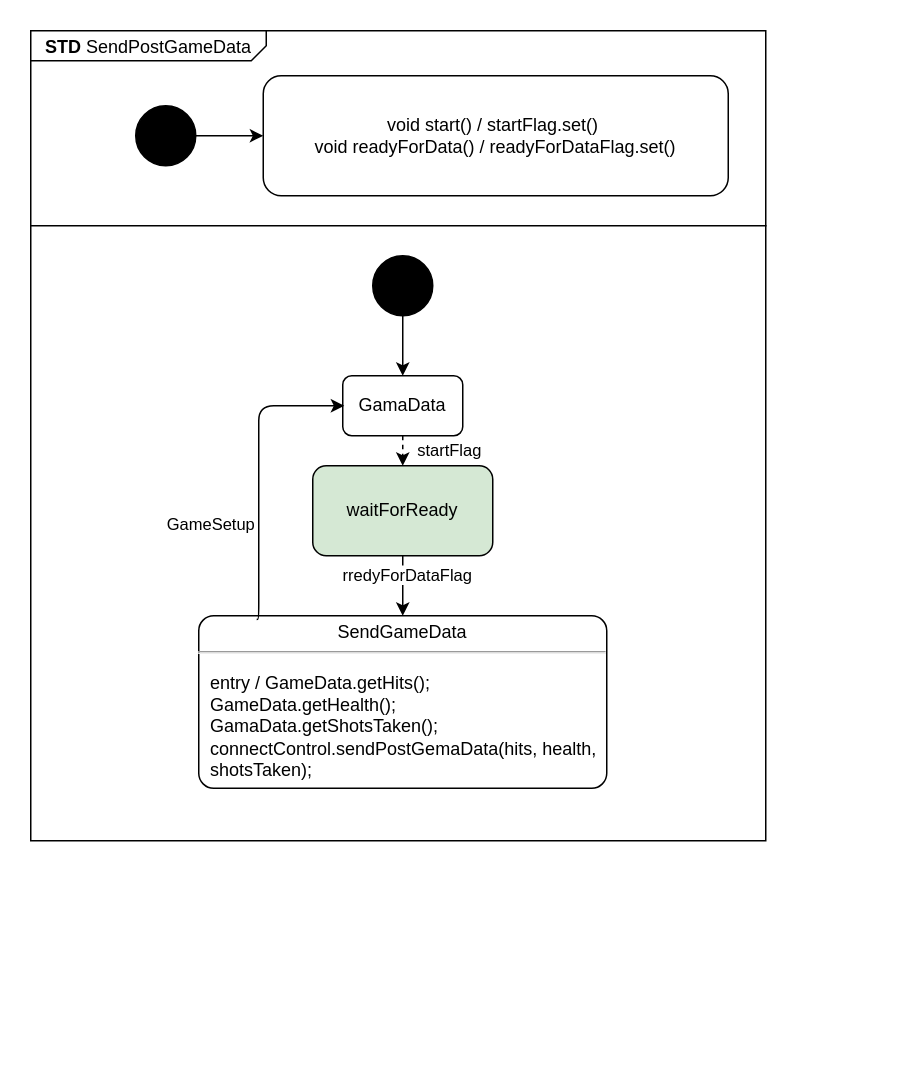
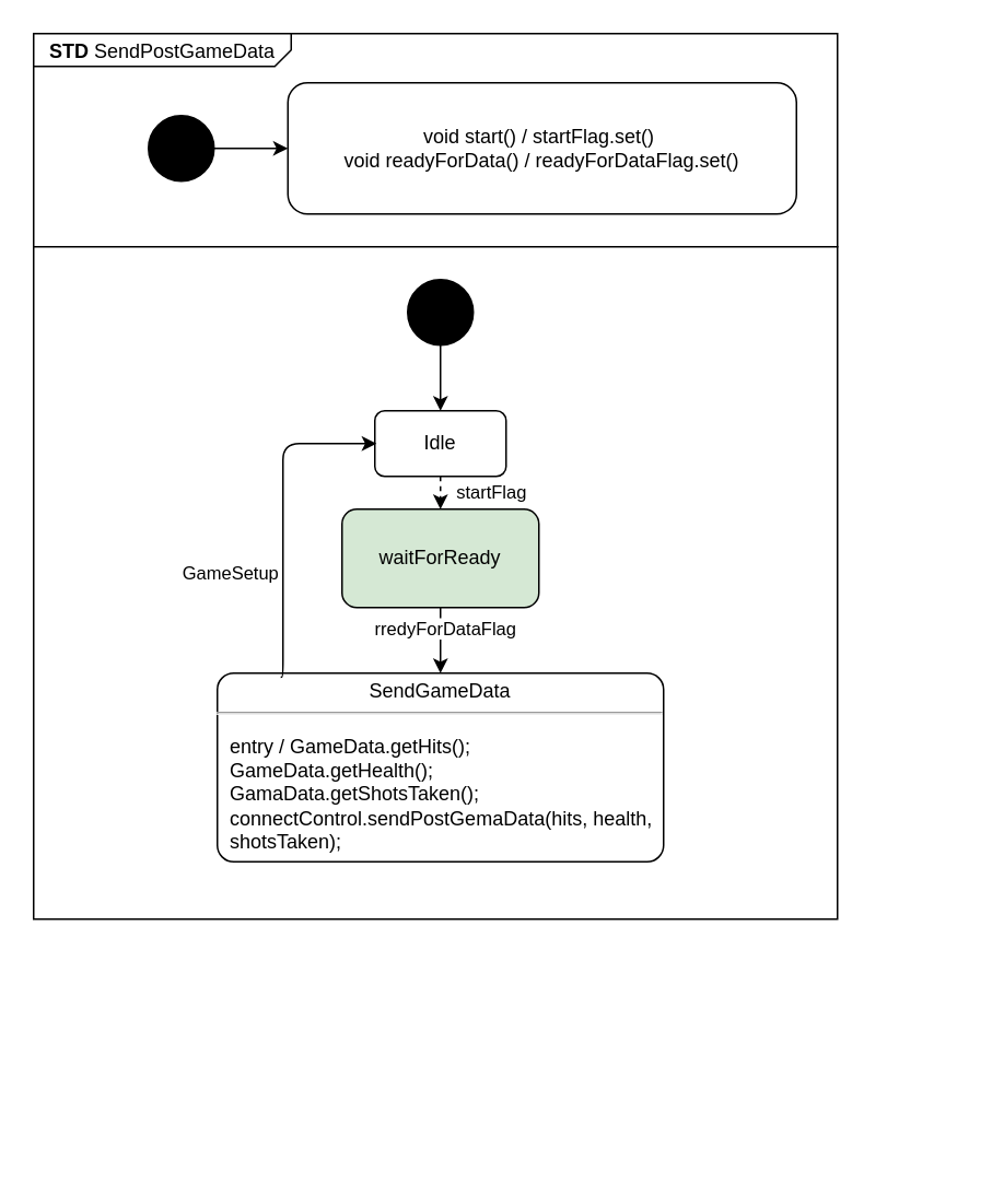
- <mxCell id="16" value="GamaData" style="shape=rect;rounded=1;html=1;whiteSpace=wrap;align=center;" parent="1" vertex="1"><mxGeometry x="228" y="250" width="80" height="40" as="geometry" /></mxCell>
+ <mxCell id="16" value="Idle" style="shape=rect;rounded=1;html=1;whiteSpace=wrap;align=center;" parent="1" vertex="1"><mxGeometry x="228" y="250" width="80" height="40" as="geometry" /></mxCell>
